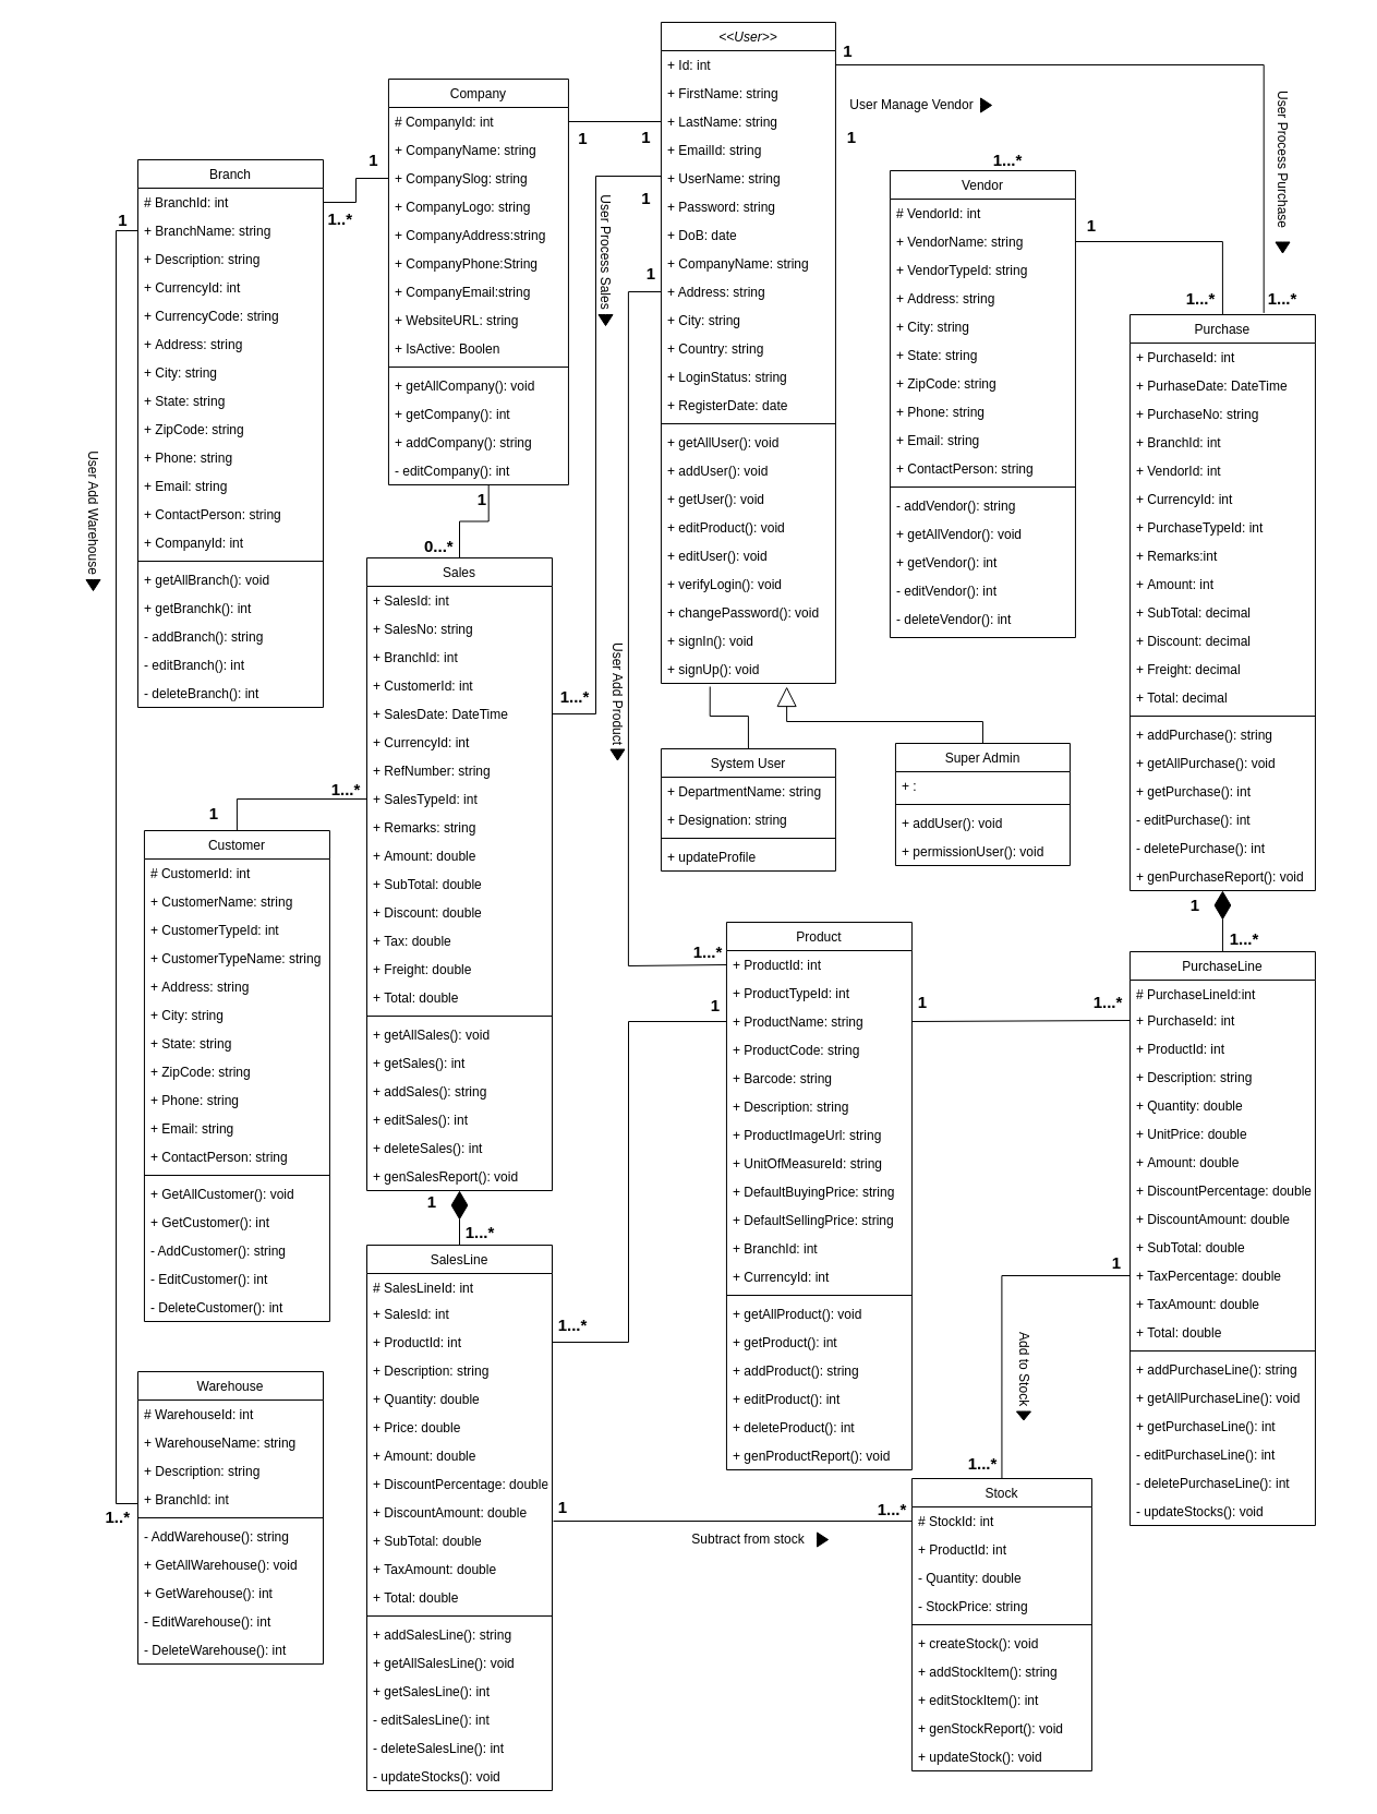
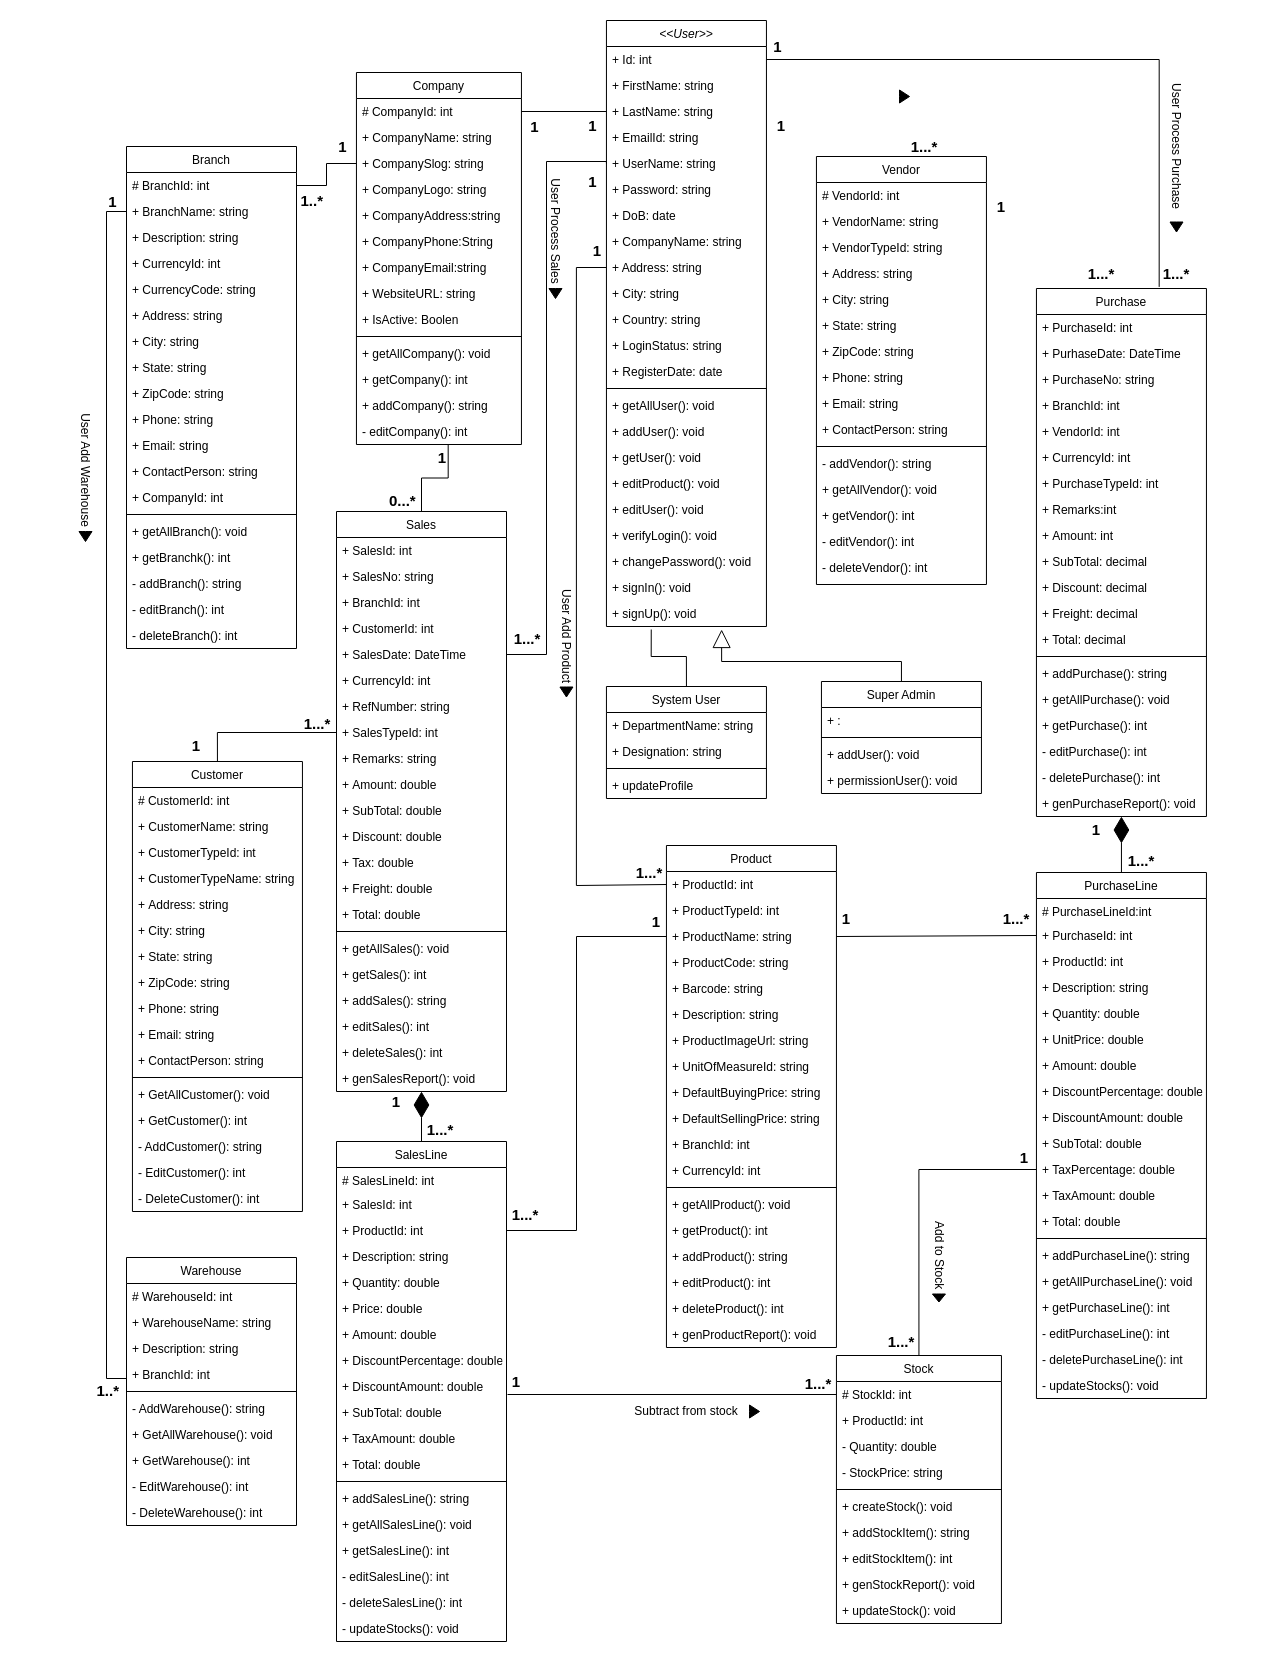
- <mxCell id="257" value="&lt;font style=&quot;font-size: 12px;&quot;&gt;User Manage Vendor&lt;/font&gt;" style="text;html=1;strokeColor=none;fillColor=none;align=center;verticalAlign=middle;whiteSpace=wrap;rounded=0;fontSize=9;movable=1;resizable=1;rotatable=1;deletable=1;editable=1;locked=0;connectable=1;" parent="255" vertex="1"><mxGeometry width="120" height="20" as="geometry" /></mxCell>
- <mxCell id="245" value="" style="endArrow=none;html=1;edgeStyle=orthogonalEdgeStyle;rounded=0;exitX=1;exitY=0.5;exitDx=0;exitDy=0;entryX=0.5;entryY=0;entryDx=0;entryDy=0;" parent="1" source="127" target="83" edge="1"><mxGeometry relative="1" as="geometry"><mxPoint x="1000.94" y="128.5" as="sourcePoint" /><mxPoint x="1085.94" y="102.5" as="targetPoint" /></mxGeometry></mxCell>
